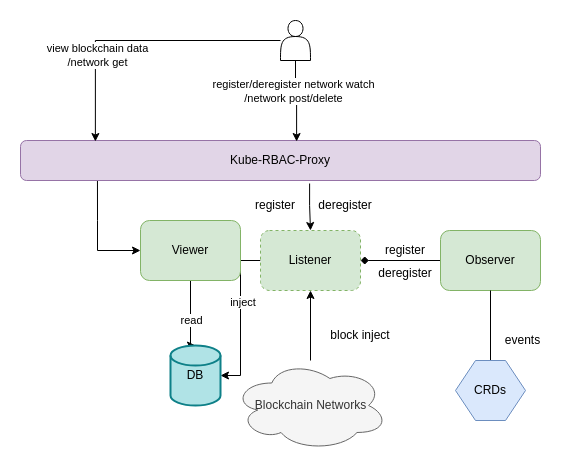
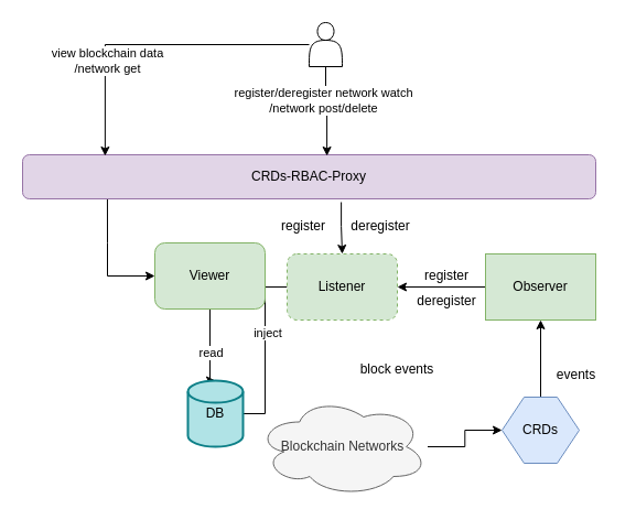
- <mxCell id="16" value="Kube-RBAC-Proxy" style="rounded=1;whiteSpace=wrap;html=1;fillColor=#e1d5e7;strokeColor=#9673a6;" parent="1" vertex="1"><mxGeometry x="20" y="140" width="520" height="40" as="geometry" /></mxCell>
+ <mxCell id="16" value="CRDs-RBAC-Proxy" style="rounded=1;whiteSpace=wrap;html=1;fillColor=#e1d5e7;strokeColor=#9673a6;" parent="1" vertex="1"><mxGeometry x="20" y="140" width="520" height="40" as="geometry" /></mxCell>
- <mxCell id="2" style="edgeStyle=orthogonalEdgeStyle;rounded=0;html=1;entryX=1;entryY=0.5;entryDx=0;entryDy=0;endArrow=diamond;" parent="1" source="3" target="8" edge="1"><mxGeometry relative="1" as="geometry" /></mxCell>
+ <mxCell id="2" style="edgeStyle=orthogonalEdgeStyle;rounded=0;html=1;entryX=1;entryY=0.5;entryDx=0;entryDy=0;" parent="1" source="3" target="8" edge="1"><mxGeometry relative="1" as="geometry" /></mxCell>
- <mxCell id="3" value="Observer" style="rounded=1;whiteSpace=wrap;html=1;fillColor=#d5e8d4;strokeColor=#82b366;" parent="1" vertex="1"><mxGeometry x="440" y="230" width="100" height="60" as="geometry" /></mxCell>
+ <mxCell id="3" value="Observer" style="whiteSpace=wrap;html=1;fillColor=#d5e8d4;strokeColor=#82b366;rounded=0;" parent="1" vertex="1"><mxGeometry x="440" y="230" width="100" height="60" as="geometry" /></mxCell>
- <mxCell id="4" style="edgeStyle=orthogonalEdgeStyle;rounded=0;html=1;entryX=0.5;entryY=1;entryDx=0;entryDy=0;fontSize=12;endArrow=none;" parent="1" source="5" target="3" edge="1"><mxGeometry relative="1" as="geometry" /></mxCell>
+ <mxCell id="4" style="edgeStyle=orthogonalEdgeStyle;rounded=0;html=1;entryX=0.5;entryY=1;entryDx=0;entryDy=0;fontSize=12;" parent="1" source="5" target="3" edge="1"><mxGeometry relative="1" as="geometry" /></mxCell>
- <mxCell id="9" style="edgeStyle=orthogonalEdgeStyle;rounded=0;html=1;entryX=0.5;entryY=1;entryDx=0;entryDy=0;fontSize=12;" parent="1" source="10" target="8" edge="1"><mxGeometry relative="1" as="geometry" /></mxCell>
+ <mxCell id="9" style="edgeStyle=orthogonalEdgeStyle;rounded=0;html=1;fontSize=12;" parent="1" source="10" target="5" edge="1"><mxGeometry relative="1" as="geometry" /></mxCell>
- <mxCell id="27" value="block inject" style="text;strokeColor=none;align=center;fillColor=none;html=1;verticalAlign=middle;whiteSpace=wrap;rounded=0;shadow=0;glass=0;sketch=0;" parent="1" vertex="1"><mxGeometry x="310" y="330" width="100" height="10" as="geometry" /></mxCell>
+ <mxCell id="27" value="block events" style="text;strokeColor=none;align=center;fillColor=none;html=1;verticalAlign=middle;whiteSpace=wrap;rounded=0;shadow=0;glass=0;sketch=0;" parent="1" vertex="1"><mxGeometry x="310" y="330" width="100" height="10" as="geometry" /></mxCell>
- <mxCell id="6" style="edgeStyle=orthogonalEdgeStyle;rounded=0;html=1;entryX=1;entryY=0.5;entryDx=0;entryDy=0;entryPerimeter=0;" parent="1" source="8" target="17" edge="1"><mxGeometry relative="1" as="geometry" /></mxCell>
+ <mxCell id="6" style="edgeStyle=orthogonalEdgeStyle;rounded=0;html=1;entryX=1;entryY=0.5;entryDx=0;entryDy=0;entryPerimeter=0;endArrow=none;" parent="1" source="8" target="17" edge="1"><mxGeometry relative="1" as="geometry" /></mxCell>
